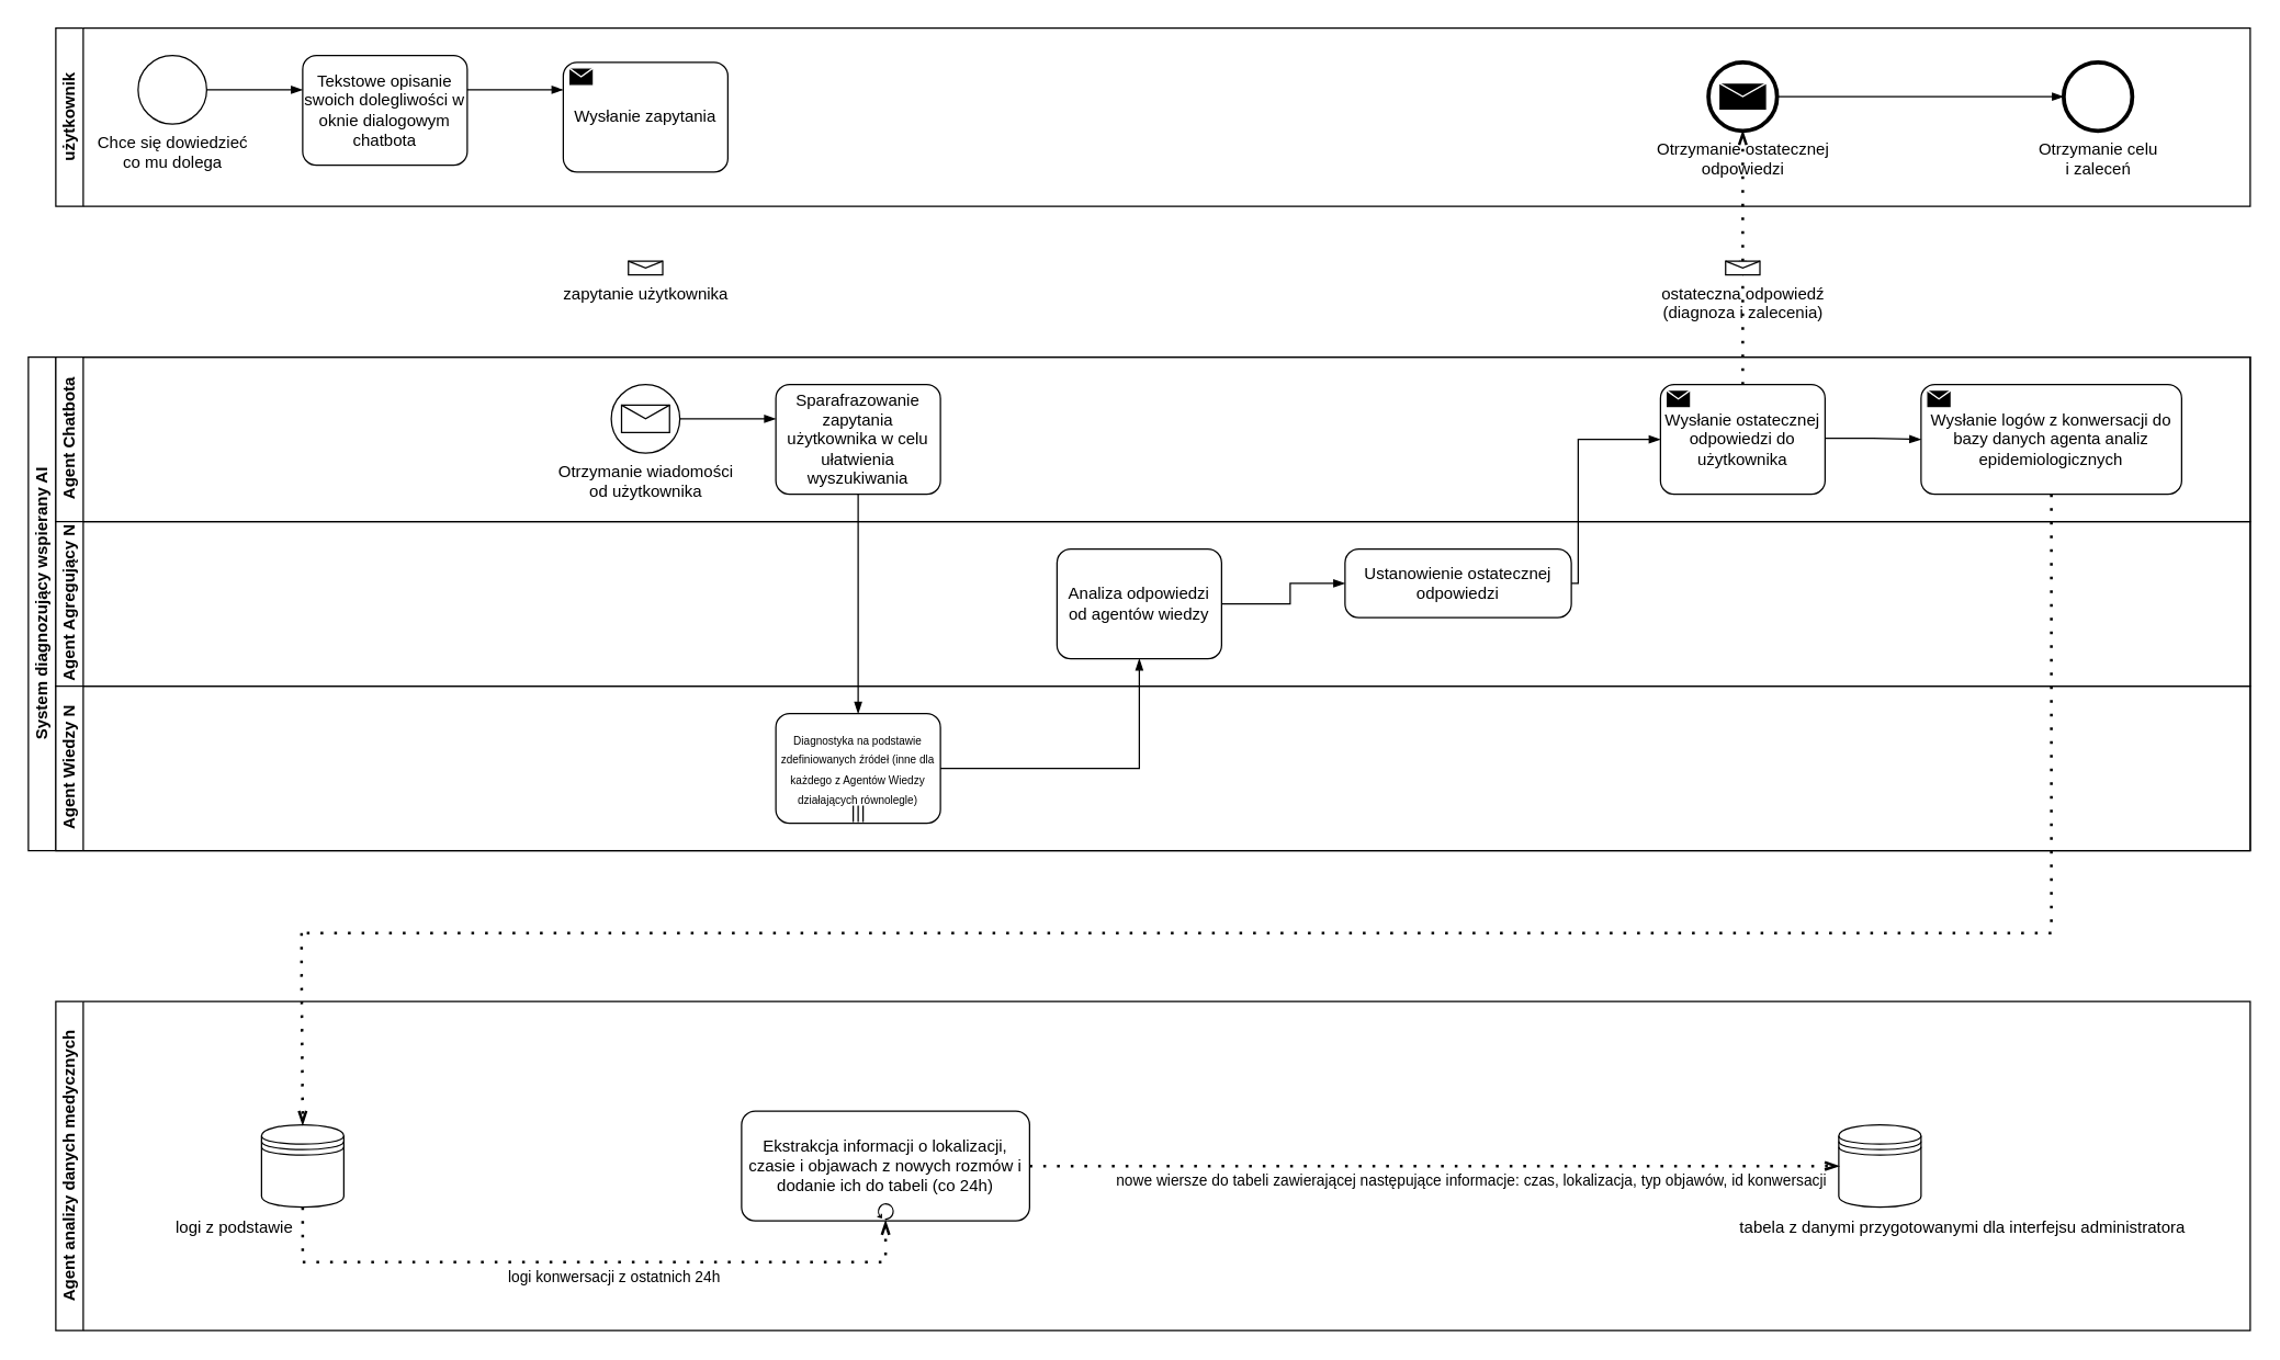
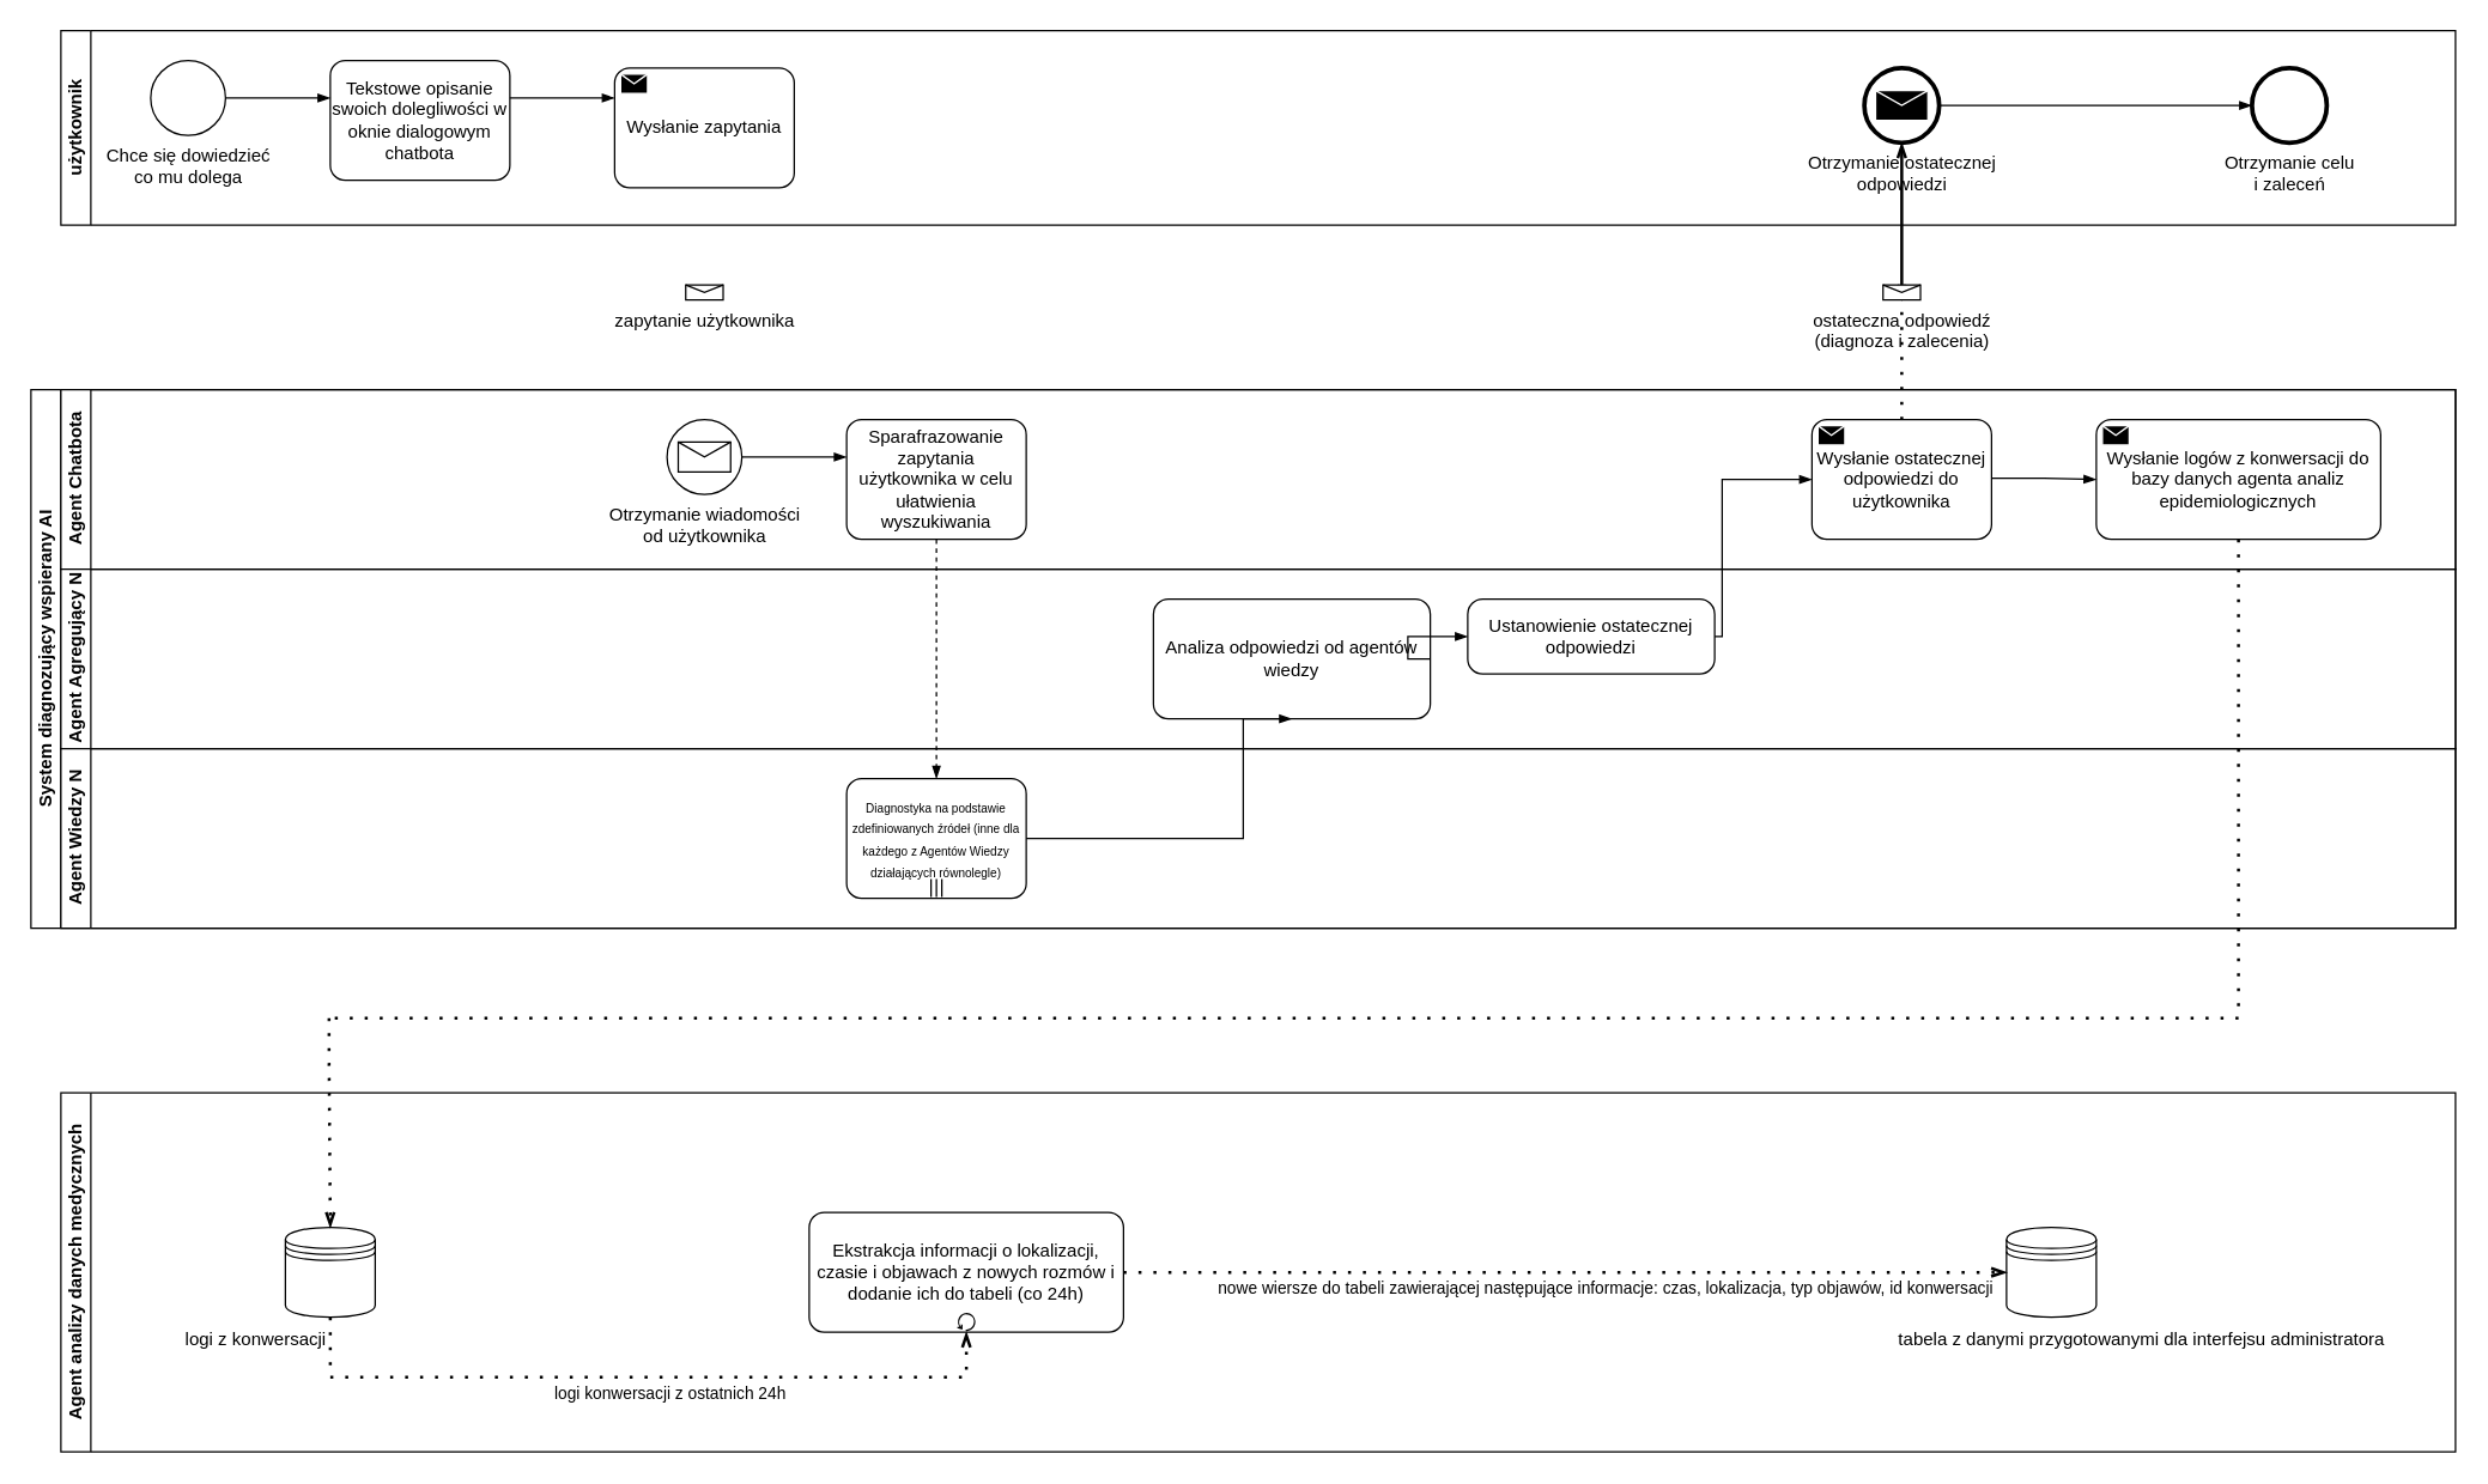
- <mxCell id="29" value="" style="edgeStyle=elbowEdgeStyle;fontSize=12;html=1;endFill=0;startFill=0;endSize=6;startSize=6;dashed=1;dashPattern=1 4;endArrow=openThin;startArrow=none;rounded=0;strokeWidth=2;exitX=0.5;exitY=0;exitDx=0;exitDy=0;exitPerimeter=0;entryX=0.5;entryY=1;entryDx=0;entryDy=0;entryPerimeter=0;" parent="1" source="31" target="24" edge="1"><mxGeometry width="160" relative="1" as="geometry"><mxPoint x="1122.5" y="117.5" as="sourcePoint" /><mxPoint x="1170" y="273" as="targetPoint" /><Array as="points" /></mxGeometry></mxCell>
+ <mxCell id="29" value="" style="edgeStyle=elbowEdgeStyle;fontSize=12;html=1;endFill=0;startFill=0;endSize=6;startSize=6;dashed=0;dashPattern=1 4;endArrow=openThin;startArrow=none;rounded=0;strokeWidth=2;exitX=0.5;exitY=0;exitDx=0;exitDy=0;exitPerimeter=0;entryX=0.5;entryY=1;entryDx=0;entryDy=0;entryPerimeter=0;" parent="1" source="31" target="24" edge="1"><mxGeometry width="160" relative="1" as="geometry"><mxPoint x="1122.5" y="117.5" as="sourcePoint" /><mxPoint x="1170" y="273" as="targetPoint" /><Array as="points" /></mxGeometry></mxCell>
- <mxCell id="16" value="" style="edgeStyle=elbowEdgeStyle;fontSize=12;html=1;endArrow=blockThin;endFill=1;rounded=0;exitX=0.5;exitY=1;exitDx=0;exitDy=0;exitPerimeter=0;entryX=0.5;entryY=0;entryDx=0;entryDy=0;entryPerimeter=0;" parent="2" source="5" target="15" edge="1"><mxGeometry width="160" relative="1" as="geometry"><mxPoint x="485" y="55" as="sourcePoint" /><mxPoint x="555" y="55" as="targetPoint" /></mxGeometry></mxCell>
+ <mxCell id="16" value="" style="edgeStyle=elbowEdgeStyle;fontSize=12;html=1;endArrow=blockThin;endFill=1;rounded=0;exitX=0.5;exitY=1;exitDx=0;exitDy=0;exitPerimeter=0;entryX=0.5;entryY=0;entryDx=0;entryDy=0;entryPerimeter=0;dashed=1;" parent="2" source="5" target="15" edge="1"><mxGeometry width="160" relative="1" as="geometry"><mxPoint x="485" y="55" as="sourcePoint" /><mxPoint x="555" y="55" as="targetPoint" /></mxGeometry></mxCell>
- <mxCell id="11" value="Analiza odpowiedzi od agentów wiedzy" style="points=[[0.25,0,0],[0.5,0,0],[0.75,0,0],[1,0.25,0],[1,0.5,0],[1,0.75,0],[0.75,1,0],[0.5,1,0],[0.25,1,0],[0,0.75,0],[0,0.5,0],[0,0.25,0]];shape=mxgraph.bpmn.task;whiteSpace=wrap;rectStyle=rounded;size=10;html=1;container=1;expand=0;collapsible=0;taskMarker=abstract;" parent="10" vertex="1"><mxGeometry x="730" y="20" width="120" height="80" as="geometry" /></mxCell>
+ <mxCell id="11" value="Analiza odpowiedzi od agentów wiedzy" style="points=[[0.25,0,0],[0.5,0,0],[0.75,0,0],[1,0.25,0],[1,0.5,0],[1,0.75,0],[0.75,1,0],[0.5,1,0],[0.25,1,0],[0,0.75,0],[0,0.5,0],[0,0.25,0]];shape=mxgraph.bpmn.task;whiteSpace=wrap;rectStyle=rounded;size=10;html=1;container=1;expand=0;collapsible=0;taskMarker=abstract;" parent="10" vertex="1"><mxGeometry x="730" y="20" width="185" height="80" as="geometry" /></mxCell>
- <mxCell id="39" value="logi z podstawie" style="text;html=1;align=center;verticalAlign=middle;resizable=0;points=[];autosize=1;strokeColor=none;fillColor=none;" parent="32" vertex="1"><mxGeometry x="70" y="150" width="120" height="30" as="geometry" /></mxCell>
+ <mxCell id="39" value="logi z konwersacji" style="text;html=1;align=center;verticalAlign=middle;resizable=0;points=[];autosize=1;strokeColor=none;fillColor=none;" parent="32" vertex="1"><mxGeometry x="70" y="150" width="120" height="30" as="geometry" /></mxCell>
